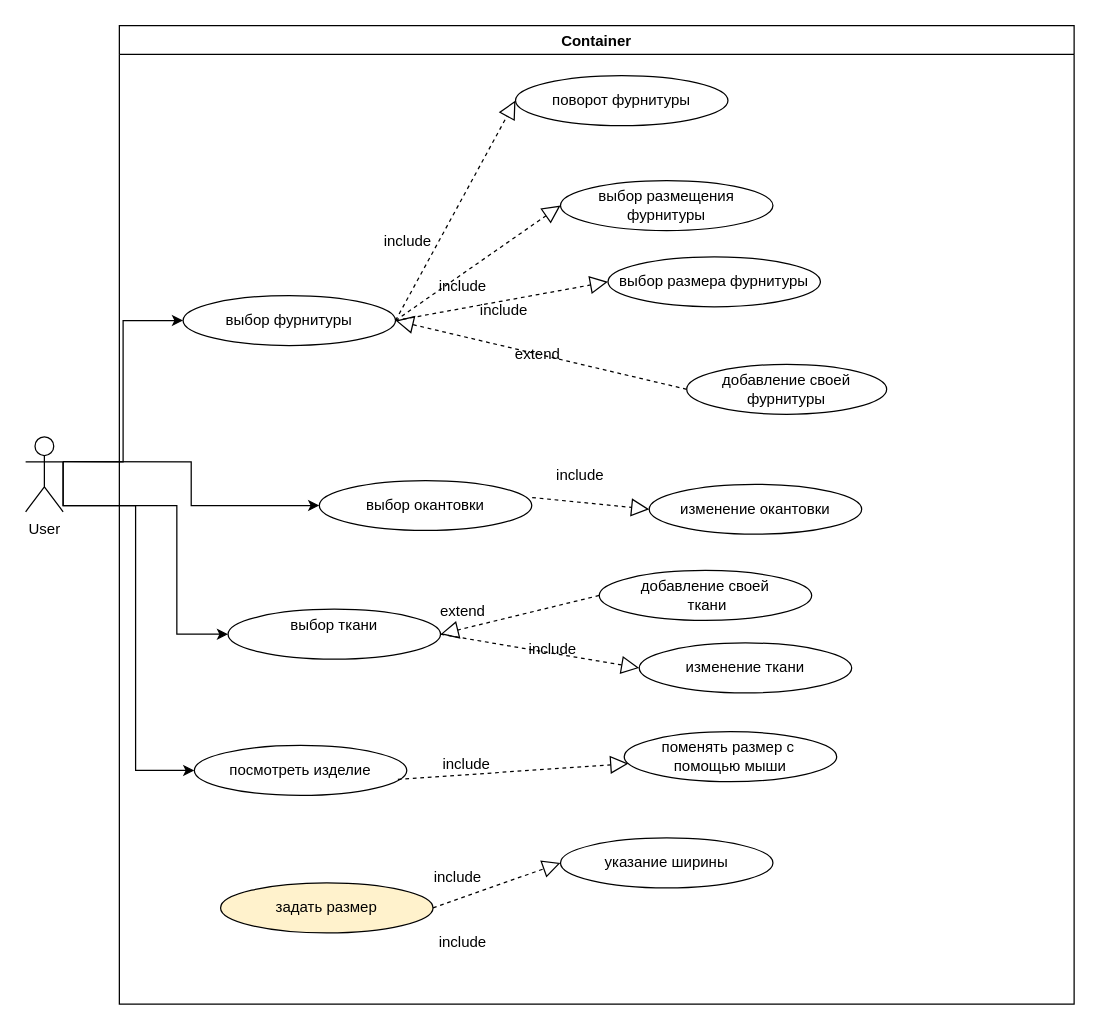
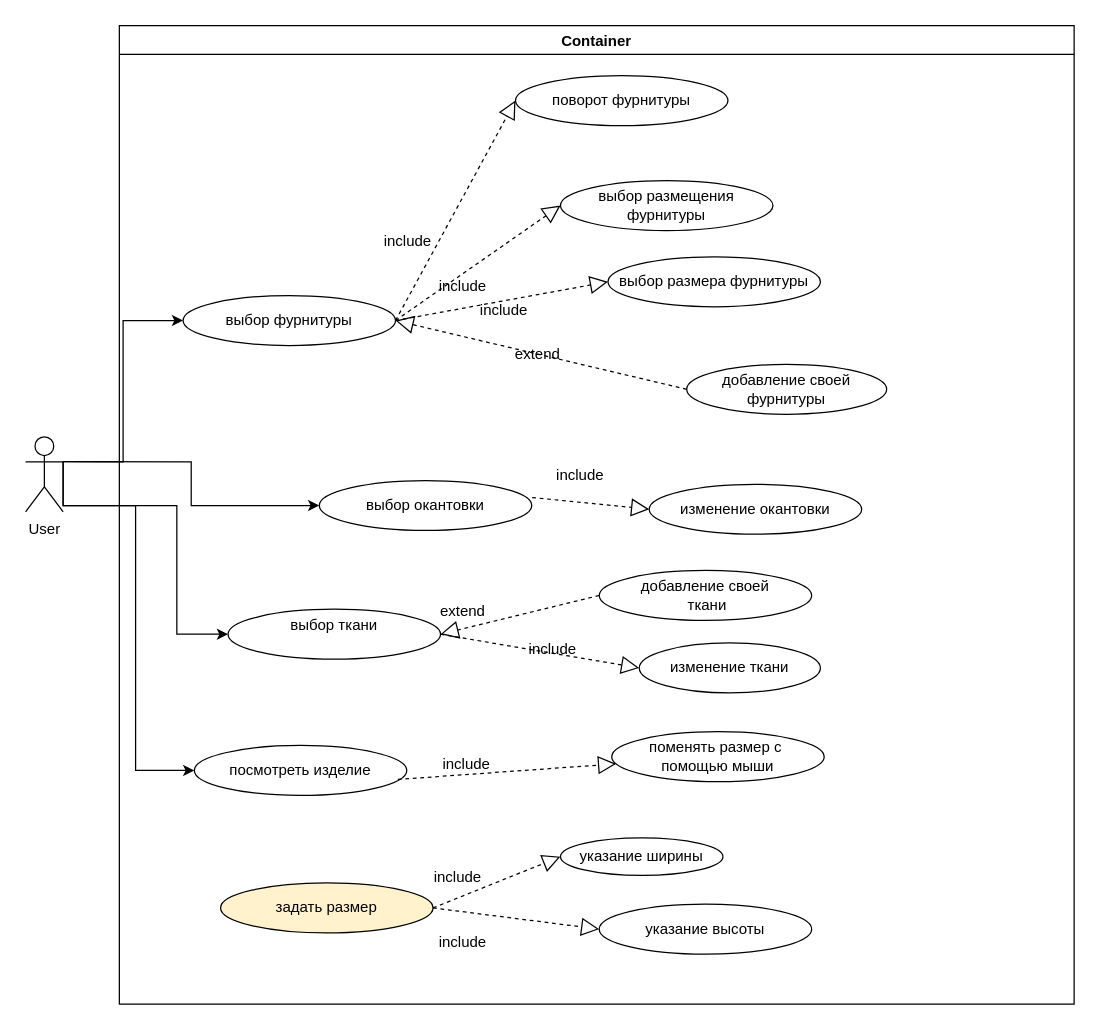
- <mxCell id="31" value="изменение ткани" style="ellipse;whiteSpace=wrap;html=1;" vertex="1" parent="23"><mxGeometry x="416" y="494" width="170" height="40" as="geometry" /></mxCell>
+ <mxCell id="31" value="изменение ткани" style="ellipse;whiteSpace=wrap;html=1;" vertex="1" parent="23"><mxGeometry x="416" y="494" width="145" height="40" as="geometry" /></mxCell>
- <mxCell id="34" value="поменять размер с&amp;nbsp;&lt;div&gt;помощь&lt;span style=&quot;background-color: transparent; color: light-dark(rgb(0, 0, 0), rgb(255, 255, 255));&quot;&gt;ю мыши&lt;/span&gt;&lt;/div&gt;" style="ellipse;whiteSpace=wrap;html=1;" vertex="1" parent="23"><mxGeometry x="404" y="565" width="170" height="40" as="geometry" /></mxCell>
+ <mxCell id="34" value="поменять размер с&amp;nbsp;&lt;div&gt;помощь&lt;span style=&quot;background-color: transparent; color: light-dark(rgb(0, 0, 0), rgb(255, 255, 255));&quot;&gt;ю мыши&lt;/span&gt;&lt;/div&gt;" style="ellipse;whiteSpace=wrap;html=1;" vertex="1" parent="23"><mxGeometry x="394" y="565" width="170" height="40" as="geometry" /></mxCell>
- <mxCell id="35" value="указание ширины" style="ellipse;whiteSpace=wrap;html=1;" vertex="1" parent="23"><mxGeometry x="353" y="650" width="170" height="40" as="geometry" /></mxCell>
+ <mxCell id="35" value="указание ширины" style="ellipse;whiteSpace=wrap;html=1;" vertex="1" parent="23"><mxGeometry x="353" y="650" width="130" height="30" as="geometry" /></mxCell>
+ <mxCell id="16" value="" style="endArrow=block;dashed=1;endFill=0;endSize=12;html=1;rounded=0;exitX=1;exitY=0.5;exitDx=0;exitDy=0;entryX=0;entryY=0.5;entryDx=0;entryDy=0;" edge="1" parent="1" source="9" target="36"><mxGeometry width="160" relative="1" as="geometry"><mxPoint x="353" y="643" as="sourcePoint" /><mxPoint x="437" y="639" as="targetPoint" /></mxGeometry></mxCell>
+ <mxCell id="36" value="указание высоты" style="ellipse;whiteSpace=wrap;html=1;" vertex="1" parent="23"><mxGeometry x="384" y="703" width="170" height="40" as="geometry" /></mxCell>
